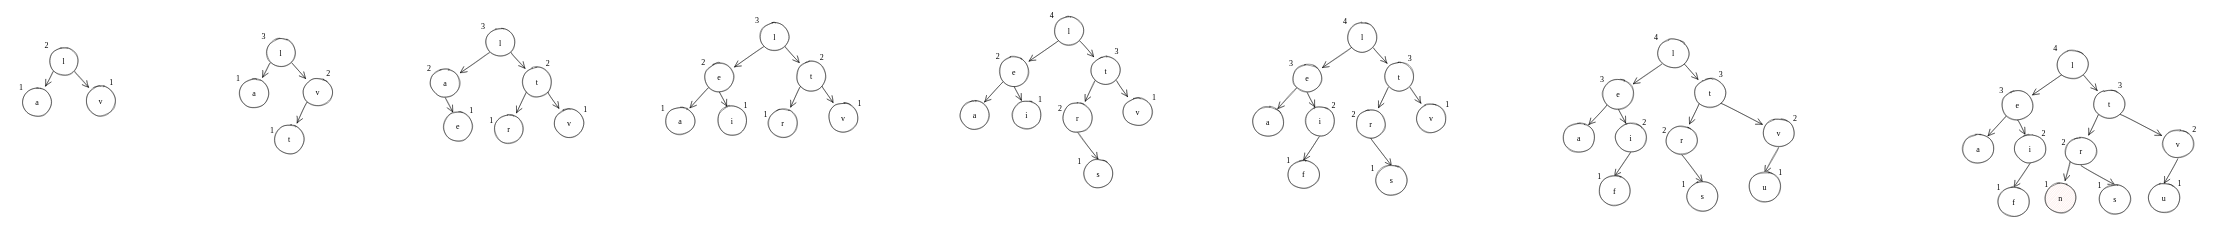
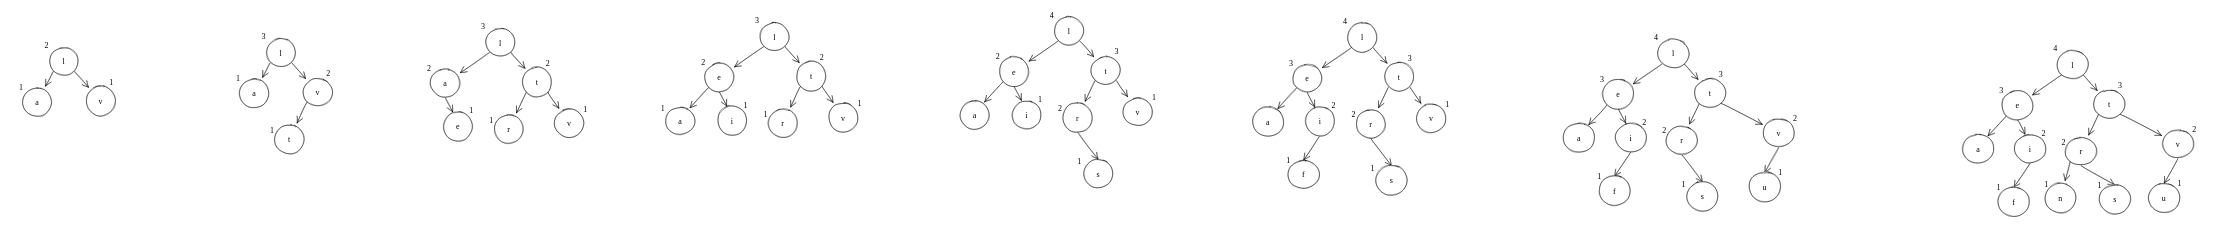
- <mxCell id="162" value="n" style="ellipse;whiteSpace=wrap;html=1;sketch=1;hachureGap=4;fontFamily=Architects Daughter;fontSource=https%3A%2F%2Ffonts.googleapis.com%2Fcss%3Ffamily%3DArchitects%2BDaughter;fontSize=20;fillColor=#f8cecc;" vertex="1" parent="1"><mxGeometry x="5115" y="458.75" width="76" height="72" as="geometry" /></mxCell>
+ <mxCell id="162" value="n" style="ellipse;whiteSpace=wrap;html=1;sketch=1;hachureGap=4;fontFamily=Architects Daughter;fontSource=https%3A%2F%2Ffonts.googleapis.com%2Fcss%3Ffamily%3DArchitects%2BDaughter;fontSize=20;" vertex="1" parent="1"><mxGeometry x="5115" y="458.75" width="76" height="72" as="geometry" /></mxCell>
